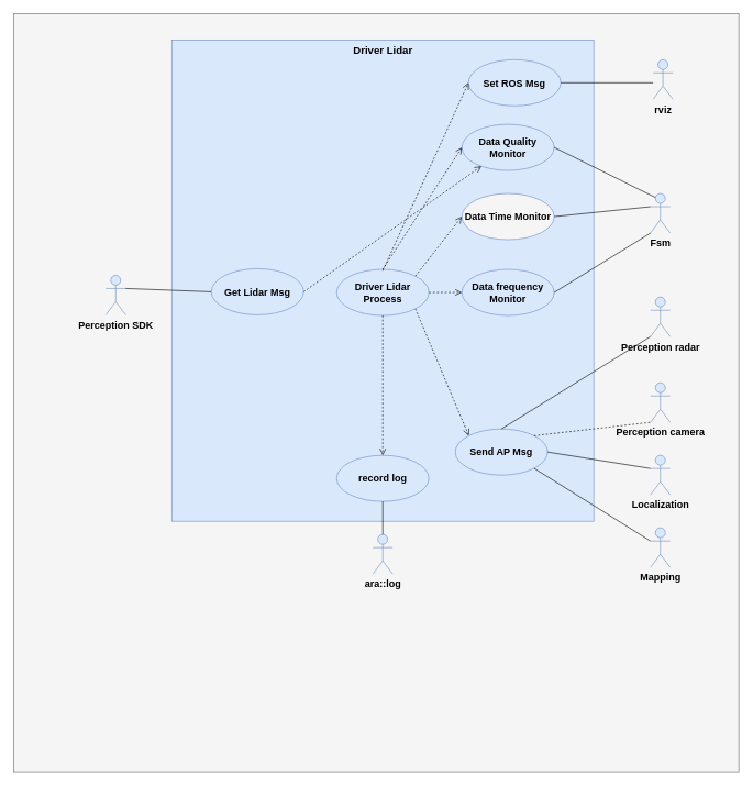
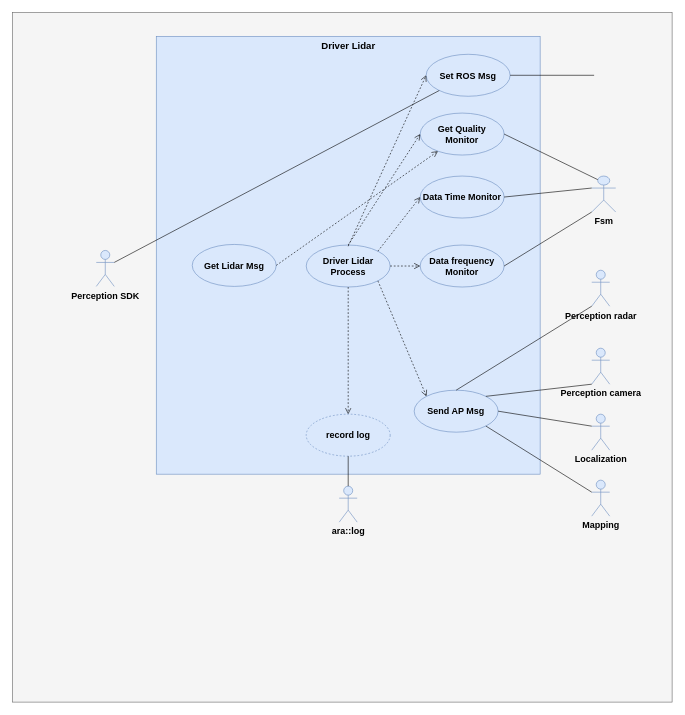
- <mxCell id="21" value="&lt;span style=&quot;&quot;&gt;rviz&lt;/span&gt;" style="shape=umlActor;verticalLabelPosition=bottom;verticalAlign=top;html=1;fillColor=#dae8fc;strokeColor=#6c8ebf;fontStyle=1;fontSize=15;" vertex="1" parent="1"><mxGeometry x="990" y="90" width="30" height="60" as="geometry" /></mxCell>
- <mxCell id="5" value="Data Quality Monitor" style="ellipse;whiteSpace=wrap;html=1;fontSize=15;fillColor=#dae8fc;strokeColor=#6c8ebf;fontStyle=1" vertex="1" parent="1"><mxGeometry x="700" y="188" width="140" height="70" as="geometry" /></mxCell>
+ <mxCell id="5" value="Get Quality Monitor" style="ellipse;whiteSpace=wrap;html=1;fontSize=15;fillColor=#dae8fc;strokeColor=#6c8ebf;fontStyle=1" vertex="1" parent="1"><mxGeometry x="700" y="188" width="140" height="70" as="geometry" /></mxCell>
- <mxCell id="7" value="Fsm" style="shape=umlActor;verticalLabelPosition=bottom;verticalAlign=top;html=1;fillColor=#dae8fc;strokeColor=#6c8ebf;fontStyle=1;fontSize=15;" vertex="1" parent="1"><mxGeometry x="986" y="293" width="30" height="60" as="geometry" /></mxCell>
+ <mxCell id="7" value="Fsm" style="shape=umlActor;verticalLabelPosition=bottom;verticalAlign=top;html=1;fillColor=#dae8fc;strokeColor=#6c8ebf;fontStyle=1;fontSize=15;" vertex="1" parent="1"><mxGeometry x="986" y="293" width="40" height="60" as="geometry" /></mxCell>
- <mxCell id="9" value="Data Time Monitor" style="ellipse;whiteSpace=wrap;html=1;fontSize=15;fillColor=#f5f5f5;strokeColor=#6c8ebf;fontStyle=1;" vertex="1" parent="1"><mxGeometry x="700" y="293" width="140" height="70" as="geometry" /></mxCell>
+ <mxCell id="9" value="Data Time Monitor" style="ellipse;whiteSpace=wrap;html=1;fontSize=15;fillColor=#dae8fc;strokeColor=#6c8ebf;fontStyle=1" vertex="1" parent="1"><mxGeometry x="700" y="293" width="140" height="70" as="geometry" /></mxCell>
- <mxCell id="28" value="" style="endArrow=none;html=1;rounded=0;exitX=1;exitY=0.333;exitDx=0;exitDy=0;entryX=0;entryY=0.5;entryDx=0;entryDy=0;exitPerimeter=0;" edge="1" parent="1" source="8" target="6"><mxGeometry width="50" height="50" relative="1" as="geometry"><mxPoint x="590" y="770" as="sourcePoint" /><mxPoint x="590" y="910" as="targetPoint" /></mxGeometry></mxCell>
+ <mxCell id="28" value="" style="endArrow=none;html=1;rounded=0;exitX=1;exitY=0.333;exitDx=0;exitDy=0;exitPerimeter=0;" edge="1" parent="1" source="8" target="20"><mxGeometry width="50" height="50" relative="1" as="geometry"><mxPoint x="590" y="770" as="sourcePoint" /><mxPoint x="590" y="910" as="targetPoint" /></mxGeometry></mxCell>
- <mxCell id="34" value="" style="endArrow=none;html=1;rounded=0;exitX=1;exitY=0;exitDx=0;exitDy=0;entryX=0;entryY=1;entryDx=0;entryDy=0;entryPerimeter=0;dashed=1;" edge="1" parent="1" source="11" target="30"><mxGeometry width="50" height="50" relative="1" as="geometry"><mxPoint x="770" y="660" as="sourcePoint" /><mxPoint x="996" y="520" as="targetPoint" /></mxGeometry></mxCell>
+ <mxCell id="34" value="" style="endArrow=none;html=1;rounded=0;exitX=1;exitY=0;exitDx=0;exitDy=0;entryX=0;entryY=1;entryDx=0;entryDy=0;entryPerimeter=0;" edge="1" parent="1" source="11" target="30"><mxGeometry width="50" height="50" relative="1" as="geometry"><mxPoint x="770" y="660" as="sourcePoint" /><mxPoint x="996" y="520" as="targetPoint" /></mxGeometry></mxCell>
- <mxCell id="12" value="record log" style="ellipse;whiteSpace=wrap;html=1;fontSize=15;fillColor=#dae8fc;strokeColor=#6c8ebf;fontStyle=1" vertex="1" parent="1"><mxGeometry x="510" y="690" width="140" height="70" as="geometry" /></mxCell>
+ <mxCell id="12" value="record log" style="ellipse;whiteSpace=wrap;html=1;fontSize=15;fillColor=#dae8fc;strokeColor=#6c8ebf;fontStyle=1;dashed=1;" vertex="1" parent="1"><mxGeometry x="510" y="690" width="140" height="70" as="geometry" /></mxCell>
